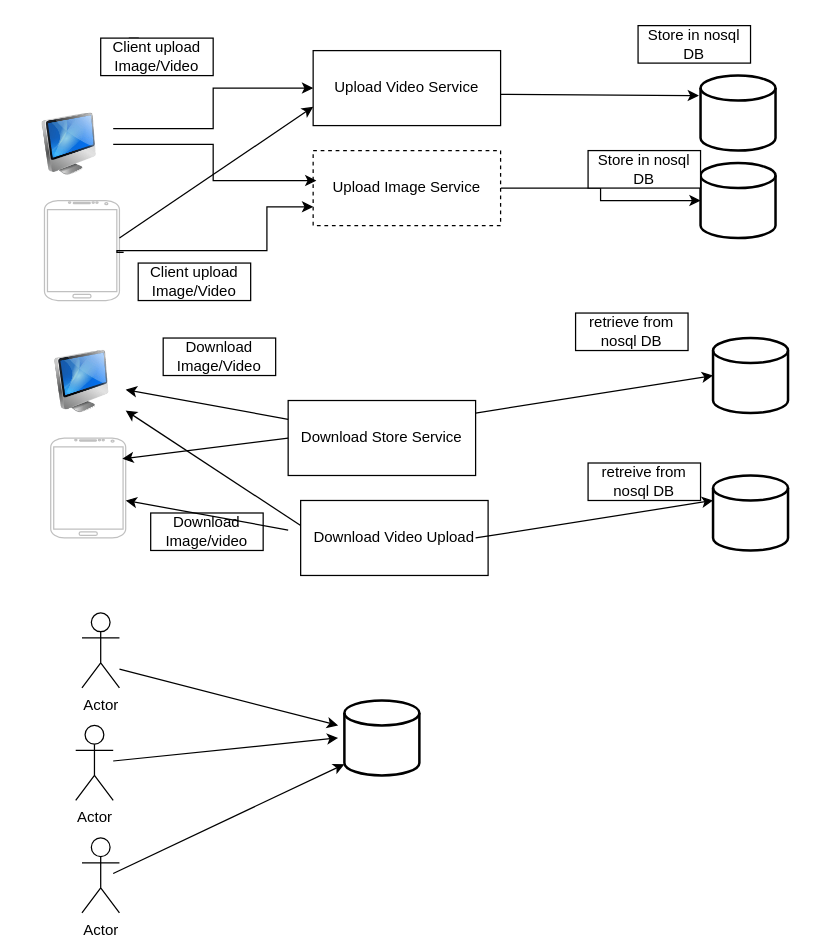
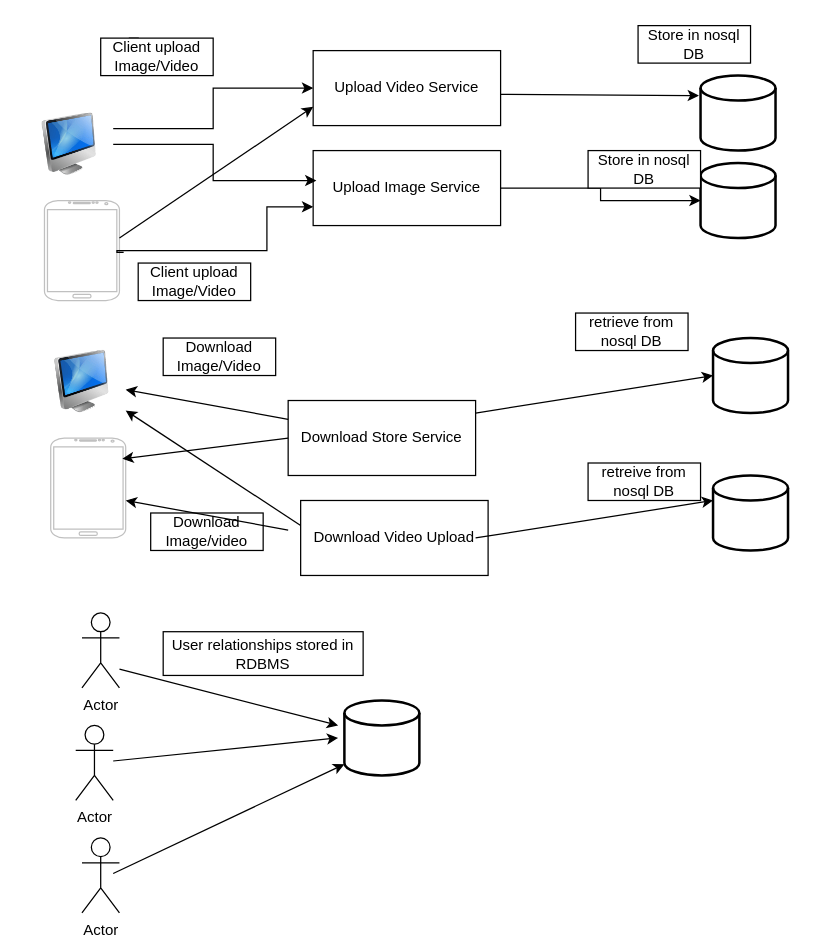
- <mxCell id="3" value="Upload Image Service" style="rounded=0;whiteSpace=wrap;html=1;dashed=1;" vertex="1" parent="1"><mxGeometry x="250" y="120" width="150" height="60" as="geometry" /></mxCell>
+ <mxCell id="3" value="Upload Image Service" style="rounded=0;whiteSpace=wrap;html=1;" vertex="1" parent="1"><mxGeometry x="250" y="120" width="150" height="60" as="geometry" /></mxCell>
+ <mxCell id="42" value="User relationships stored in RDBMS" style="whiteSpace=wrap;html=1;" vertex="1" parent="1"><mxGeometry x="130" y="505" width="160" height="35" as="geometry" /></mxCell>
